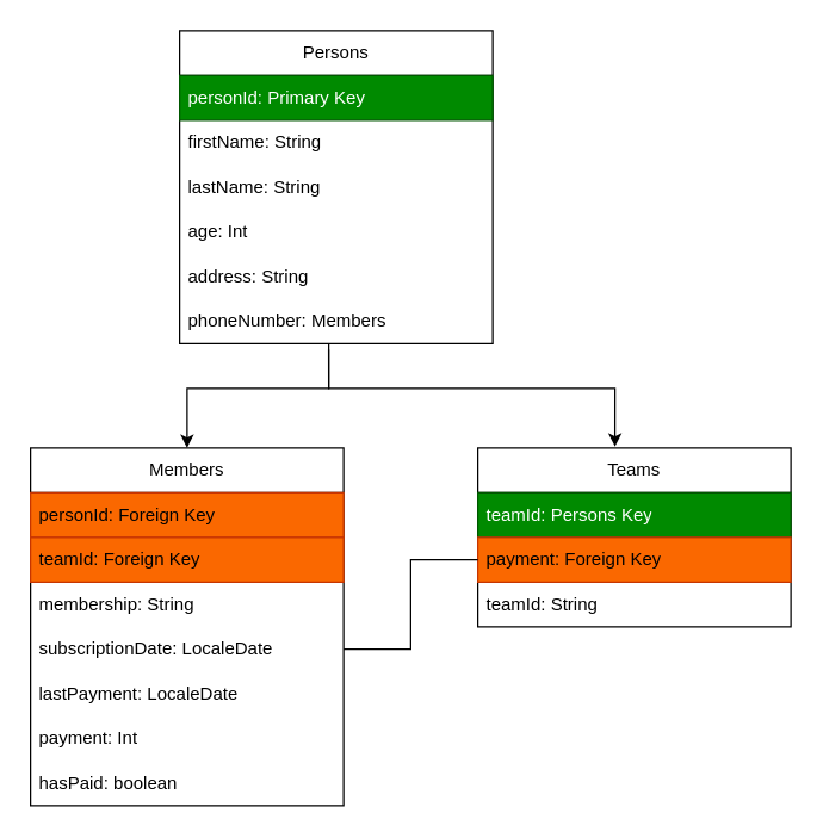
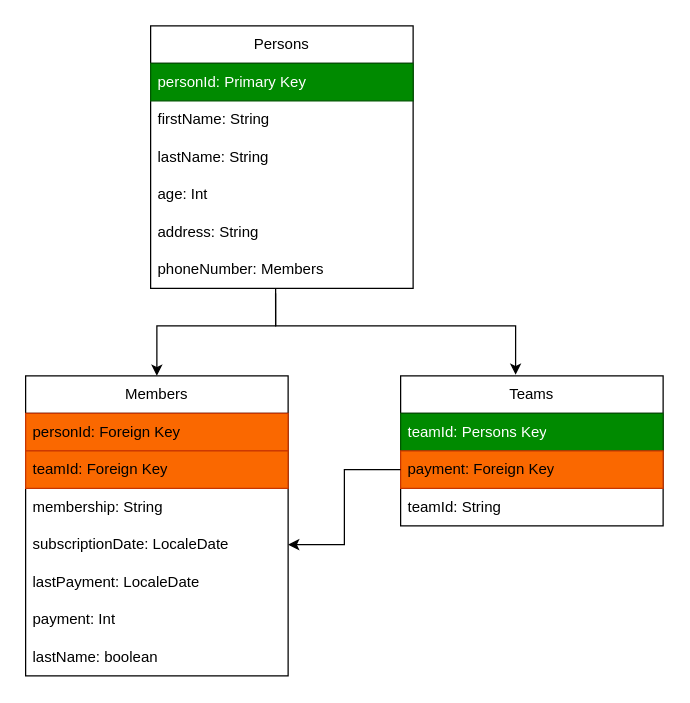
- <mxCell id="22" value="" style="edgeStyle=orthogonalEdgeStyle;rounded=0;orthogonalLoop=1;jettySize=auto;html=1;endArrow=none;" edge="1" parent="1" source="20" target="14"><mxGeometry relative="1" as="geometry" /></mxCell>
+ <mxCell id="22" value="" style="edgeStyle=orthogonalEdgeStyle;rounded=0;orthogonalLoop=1;jettySize=auto;html=1;" edge="1" parent="1" source="20" target="14"><mxGeometry relative="1" as="geometry" /></mxCell>
- <mxCell id="17" value="hasPaid: boolean" style="text;strokeColor=none;fillColor=none;align=left;verticalAlign=middle;spacingLeft=4;spacingRight=4;overflow=hidden;points=[[0,0.5],[1,0.5]];portConstraint=eastwest;rotatable=0;whiteSpace=wrap;html=1;" vertex="1" parent="10"><mxGeometry y="210" width="210" height="30" as="geometry" /></mxCell>
+ <mxCell id="17" value="lastName: boolean" style="text;strokeColor=none;fillColor=none;align=left;verticalAlign=middle;spacingLeft=4;spacingRight=4;overflow=hidden;points=[[0,0.5],[1,0.5]];portConstraint=eastwest;rotatable=0;whiteSpace=wrap;html=1;" vertex="1" parent="10"><mxGeometry y="210" width="210" height="30" as="geometry" /></mxCell>
